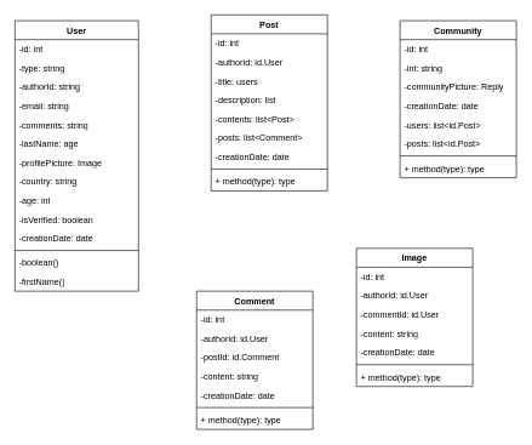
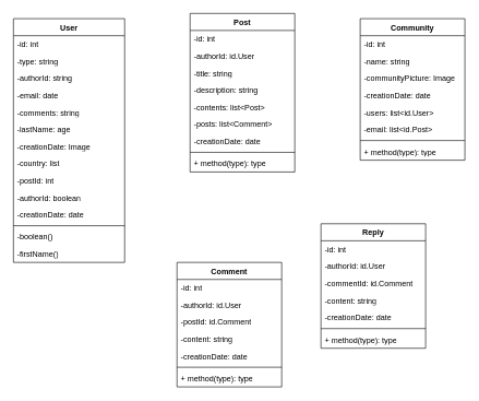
- <mxCell id="19" value="-int: string" style="text;strokeColor=none;fillColor=none;align=left;verticalAlign=top;spacingLeft=4;spacingRight=4;overflow=hidden;rotatable=0;points=[[0,0.5],[1,0.5]];portConstraint=eastwest;whiteSpace=wrap;html=1;" vertex="1" parent="17"><mxGeometry y="52" width="160" height="26" as="geometry" /></mxCell>
+ <mxCell id="19" value="-name: string" style="text;strokeColor=none;fillColor=none;align=left;verticalAlign=top;spacingLeft=4;spacingRight=4;overflow=hidden;rotatable=0;points=[[0,0.5],[1,0.5]];portConstraint=eastwest;whiteSpace=wrap;html=1;" vertex="1" parent="17"><mxGeometry y="52" width="160" height="26" as="geometry" /></mxCell>
- <mxCell id="29" value="-title: users" style="text;strokeColor=none;fillColor=none;align=left;verticalAlign=top;spacingLeft=4;spacingRight=4;overflow=hidden;rotatable=0;points=[[0,0.5],[1,0.5]];portConstraint=eastwest;whiteSpace=wrap;html=1;" vertex="1" parent="26"><mxGeometry y="78" width="160" height="26" as="geometry" /></mxCell>
+ <mxCell id="29" value="-title: string" style="text;strokeColor=none;fillColor=none;align=left;verticalAlign=top;spacingLeft=4;spacingRight=4;overflow=hidden;rotatable=0;points=[[0,0.5],[1,0.5]];portConstraint=eastwest;whiteSpace=wrap;html=1;" vertex="1" parent="26"><mxGeometry y="78" width="160" height="26" as="geometry" /></mxCell>
- <mxCell id="20" value="-communityPicture: Reply" style="text;strokeColor=none;fillColor=none;align=left;verticalAlign=top;spacingLeft=4;spacingRight=4;overflow=hidden;rotatable=0;points=[[0,0.5],[1,0.5]];portConstraint=eastwest;whiteSpace=wrap;html=1;" vertex="1" parent="17"><mxGeometry y="78" width="160" height="26" as="geometry" /></mxCell>
+ <mxCell id="20" value="-communityPicture: Image" style="text;strokeColor=none;fillColor=none;align=left;verticalAlign=top;spacingLeft=4;spacingRight=4;overflow=hidden;rotatable=0;points=[[0,0.5],[1,0.5]];portConstraint=eastwest;whiteSpace=wrap;html=1;" vertex="1" parent="17"><mxGeometry y="78" width="160" height="26" as="geometry" /></mxCell>
- <mxCell id="30" value="-description: list" style="text;strokeColor=none;fillColor=none;align=left;verticalAlign=top;spacingLeft=4;spacingRight=4;overflow=hidden;rotatable=0;points=[[0,0.5],[1,0.5]];portConstraint=eastwest;whiteSpace=wrap;html=1;" vertex="1" parent="26"><mxGeometry y="104" width="160" height="26" as="geometry" /></mxCell>
+ <mxCell id="30" value="-description: string" style="text;strokeColor=none;fillColor=none;align=left;verticalAlign=top;spacingLeft=4;spacingRight=4;overflow=hidden;rotatable=0;points=[[0,0.5],[1,0.5]];portConstraint=eastwest;whiteSpace=wrap;html=1;" vertex="1" parent="26"><mxGeometry y="104" width="160" height="26" as="geometry" /></mxCell>
- <mxCell id="6" value="-email: string" style="text;strokeColor=none;fillColor=none;align=left;verticalAlign=top;spacingLeft=4;spacingRight=4;overflow=hidden;rotatable=0;points=[[0,0.5],[1,0.5]];portConstraint=eastwest;whiteSpace=wrap;html=1;" vertex="1" parent="2"><mxGeometry y="104" width="170" height="26" as="geometry" /></mxCell>
+ <mxCell id="6" value="-email: date" style="text;strokeColor=none;fillColor=none;align=left;verticalAlign=top;spacingLeft=4;spacingRight=4;overflow=hidden;rotatable=0;points=[[0,0.5],[1,0.5]];portConstraint=eastwest;whiteSpace=wrap;html=1;" vertex="1" parent="2"><mxGeometry y="104" width="170" height="26" as="geometry" /></mxCell>
- <mxCell id="22" value="-users: list&amp;lt;id.Post&amp;gt;" style="text;strokeColor=none;fillColor=none;align=left;verticalAlign=top;spacingLeft=4;spacingRight=4;overflow=hidden;rotatable=0;points=[[0,0.5],[1,0.5]];portConstraint=eastwest;whiteSpace=wrap;html=1;" vertex="1" parent="17"><mxGeometry y="130" width="160" height="26" as="geometry" /></mxCell>
+ <mxCell id="22" value="-users: list&amp;lt;id.User&amp;gt;" style="text;strokeColor=none;fillColor=none;align=left;verticalAlign=top;spacingLeft=4;spacingRight=4;overflow=hidden;rotatable=0;points=[[0,0.5],[1,0.5]];portConstraint=eastwest;whiteSpace=wrap;html=1;" vertex="1" parent="17"><mxGeometry y="130" width="160" height="26" as="geometry" /></mxCell>
- <mxCell id="23" value="-posts: list&amp;lt;id.Post&amp;gt;" style="text;strokeColor=none;fillColor=none;align=left;verticalAlign=top;spacingLeft=4;spacingRight=4;overflow=hidden;rotatable=0;points=[[0,0.5],[1,0.5]];portConstraint=eastwest;whiteSpace=wrap;html=1;" vertex="1" parent="17"><mxGeometry y="156" width="160" height="26" as="geometry" /></mxCell>
+ <mxCell id="23" value="-email: list&amp;lt;id.Post&amp;gt;" style="text;strokeColor=none;fillColor=none;align=left;verticalAlign=top;spacingLeft=4;spacingRight=4;overflow=hidden;rotatable=0;points=[[0,0.5],[1,0.5]];portConstraint=eastwest;whiteSpace=wrap;html=1;" vertex="1" parent="17"><mxGeometry y="156" width="160" height="26" as="geometry" /></mxCell>
- <mxCell id="9" value="-profilePicture: Image" style="text;strokeColor=none;fillColor=none;align=left;verticalAlign=top;spacingLeft=4;spacingRight=4;overflow=hidden;rotatable=0;points=[[0,0.5],[1,0.5]];portConstraint=eastwest;whiteSpace=wrap;html=1;" vertex="1" parent="2"><mxGeometry y="182" width="170" height="26" as="geometry" /></mxCell>
+ <mxCell id="9" value="-creationDate: Image" style="text;strokeColor=none;fillColor=none;align=left;verticalAlign=top;spacingLeft=4;spacingRight=4;overflow=hidden;rotatable=0;points=[[0,0.5],[1,0.5]];portConstraint=eastwest;whiteSpace=wrap;html=1;" vertex="1" parent="2"><mxGeometry y="182" width="170" height="26" as="geometry" /></mxCell>
- <mxCell id="10" value="-country: string" style="text;strokeColor=none;fillColor=none;align=left;verticalAlign=top;spacingLeft=4;spacingRight=4;overflow=hidden;rotatable=0;points=[[0,0.5],[1,0.5]];portConstraint=eastwest;whiteSpace=wrap;html=1;" vertex="1" parent="2"><mxGeometry y="208" width="170" height="26" as="geometry" /></mxCell>
+ <mxCell id="10" value="-country: list" style="text;strokeColor=none;fillColor=none;align=left;verticalAlign=top;spacingLeft=4;spacingRight=4;overflow=hidden;rotatable=0;points=[[0,0.5],[1,0.5]];portConstraint=eastwest;whiteSpace=wrap;html=1;" vertex="1" parent="2"><mxGeometry y="208" width="170" height="26" as="geometry" /></mxCell>
- <mxCell id="11" value="-age: int" style="text;strokeColor=none;fillColor=none;align=left;verticalAlign=top;spacingLeft=4;spacingRight=4;overflow=hidden;rotatable=0;points=[[0,0.5],[1,0.5]];portConstraint=eastwest;whiteSpace=wrap;html=1;" vertex="1" parent="2"><mxGeometry y="234" width="170" height="26" as="geometry" /></mxCell>
+ <mxCell id="11" value="-postId: int" style="text;strokeColor=none;fillColor=none;align=left;verticalAlign=top;spacingLeft=4;spacingRight=4;overflow=hidden;rotatable=0;points=[[0,0.5],[1,0.5]];portConstraint=eastwest;whiteSpace=wrap;html=1;" vertex="1" parent="2"><mxGeometry y="234" width="170" height="26" as="geometry" /></mxCell>
- <mxCell id="12" value="-isVerified: boolean" style="text;strokeColor=none;fillColor=none;align=left;verticalAlign=top;spacingLeft=4;spacingRight=4;overflow=hidden;rotatable=0;points=[[0,0.5],[1,0.5]];portConstraint=eastwest;whiteSpace=wrap;html=1;" vertex="1" parent="2"><mxGeometry y="260" width="170" height="26" as="geometry" /></mxCell>
+ <mxCell id="12" value="-authorId: boolean" style="text;strokeColor=none;fillColor=none;align=left;verticalAlign=top;spacingLeft=4;spacingRight=4;overflow=hidden;rotatable=0;points=[[0,0.5],[1,0.5]];portConstraint=eastwest;whiteSpace=wrap;html=1;" vertex="1" parent="2"><mxGeometry y="260" width="170" height="26" as="geometry" /></mxCell>
- <mxCell id="44" value="Image" style="swimlane;fontStyle=1;align=center;verticalAlign=top;childLayout=stackLayout;horizontal=1;startSize=26;horizontalStack=0;resizeParent=1;resizeParentMax=0;resizeLast=0;collapsible=1;marginBottom=0;whiteSpace=wrap;html=1;" vertex="1" parent="1"><mxGeometry x="490" y="341" width="160" height="190" as="geometry" /></mxCell>
+ <mxCell id="44" value="Reply" style="swimlane;fontStyle=1;align=center;verticalAlign=top;childLayout=stackLayout;horizontal=1;startSize=26;horizontalStack=0;resizeParent=1;resizeParentMax=0;resizeLast=0;collapsible=1;marginBottom=0;whiteSpace=wrap;html=1;" vertex="1" parent="1"><mxGeometry x="490" y="341" width="160" height="190" as="geometry" /></mxCell>
- <mxCell id="47" value="-commentId: id.User" style="text;strokeColor=none;fillColor=none;align=left;verticalAlign=top;spacingLeft=4;spacingRight=4;overflow=hidden;rotatable=0;points=[[0,0.5],[1,0.5]];portConstraint=eastwest;whiteSpace=wrap;html=1;" vertex="1" parent="44"><mxGeometry y="78" width="160" height="26" as="geometry" /></mxCell>
+ <mxCell id="47" value="-commentId: id.Comment" style="text;strokeColor=none;fillColor=none;align=left;verticalAlign=top;spacingLeft=4;spacingRight=4;overflow=hidden;rotatable=0;points=[[0,0.5],[1,0.5]];portConstraint=eastwest;whiteSpace=wrap;html=1;" vertex="1" parent="44"><mxGeometry y="78" width="160" height="26" as="geometry" /></mxCell>
